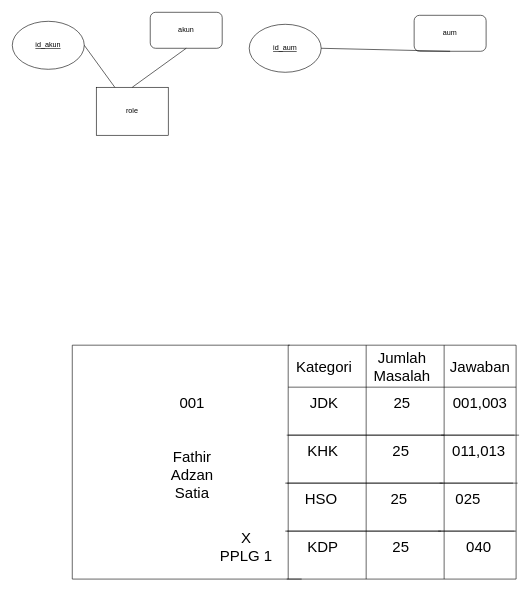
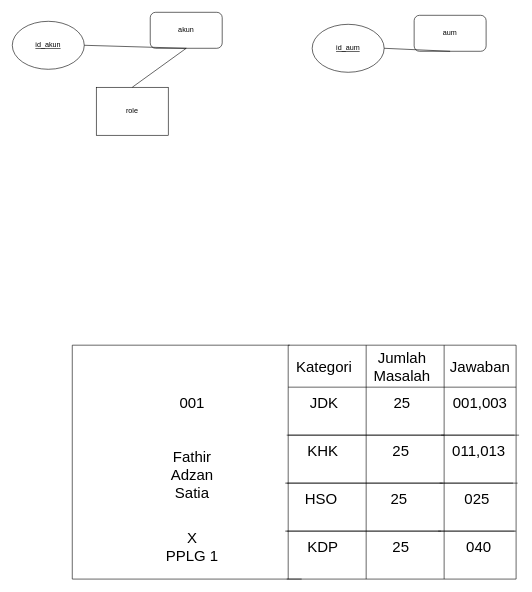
- <mxCell id="8" value="&lt;u&gt;id_aum&lt;/u&gt;" style="ellipse;whiteSpace=wrap;html=1;" vertex="1" parent="1"><mxGeometry x="415" y="40" width="120" height="80" as="geometry" /></mxCell>
+ <mxCell id="8" value="&lt;u&gt;id_aum&lt;/u&gt;" style="ellipse;whiteSpace=wrap;html=1;" vertex="1" parent="1"><mxGeometry x="520" y="40" width="120" height="80" as="geometry" /></mxCell>
- <mxCell id="6" value="" style="endArrow=none;html=1;exitX=1;exitY=0.5;exitDx=0;exitDy=0;" edge="1" parent="1" source="5" target="3"><mxGeometry width="50" height="50" relative="1" as="geometry"><mxPoint x="230" y="155" as="sourcePoint" /><mxPoint x="250" y="85" as="targetPoint" /></mxGeometry></mxCell>
+ <mxCell id="6" value="" style="endArrow=none;html=1;exitX=1;exitY=0.5;exitDx=0;exitDy=0;entryX=0.5;entryY=1;entryDx=0;entryDy=0;" edge="1" parent="1" source="5" target="2"><mxGeometry width="50" height="50" relative="1" as="geometry"><mxPoint x="230" y="155" as="sourcePoint" /><mxPoint x="250" y="85" as="targetPoint" /></mxGeometry></mxCell>
- <mxCell id="36" value="025" style="text;html=1;align=center;verticalAlign=middle;whiteSpace=wrap;rounded=0;fontSize=25;" vertex="1" parent="1"><mxGeometry x="735" y="815" width="90" height="30" as="geometry" /></mxCell>
+ <mxCell id="36" value="025" style="text;html=1;align=center;verticalAlign=middle;whiteSpace=wrap;rounded=0;fontSize=25;" vertex="1" parent="1"><mxGeometry x="750" y="815" width="90" height="30" as="geometry" /></mxCell>
- <mxCell id="14" value="X PPLG 1" style="text;html=1;align=center;verticalAlign=middle;whiteSpace=wrap;rounded=0;fontSize=25;" vertex="1" parent="1"><mxGeometry x="365" y="895" width="90" height="30" as="geometry" /></mxCell>
+ <mxCell id="14" value="X PPLG 1" style="text;html=1;align=center;verticalAlign=middle;whiteSpace=wrap;rounded=0;fontSize=25;" vertex="1" parent="1"><mxGeometry x="275" y="895" width="90" height="30" as="geometry" /></mxCell>
